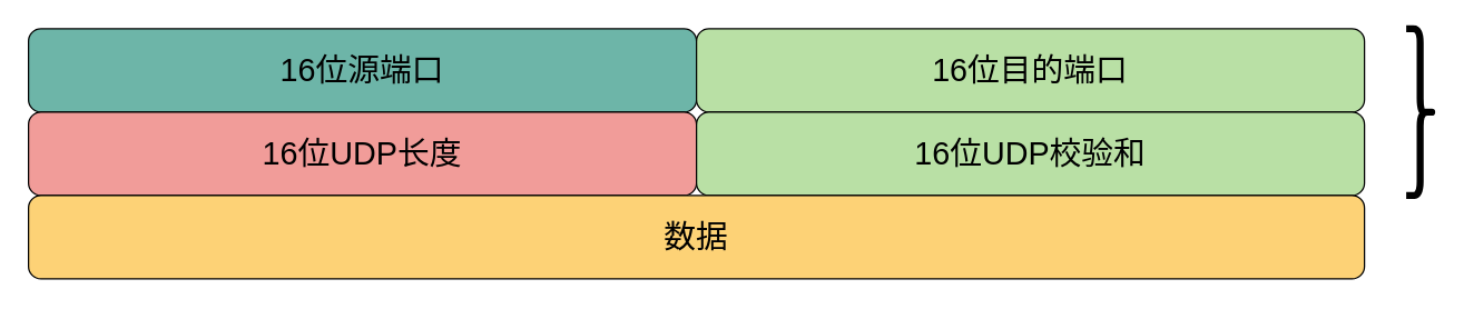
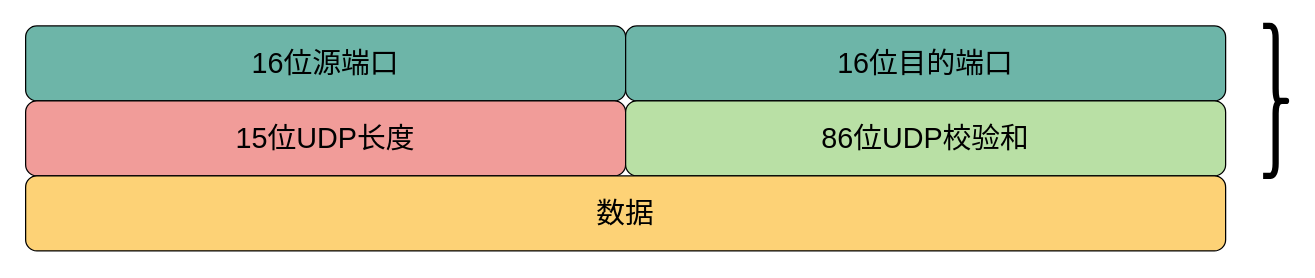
- <mxCell id="3" value="&lt;font style=&quot;font-size: 23px&quot;&gt;16位目的端口&lt;/font&gt;" style="rounded=1;whiteSpace=wrap;html=1;fontSize=23;fillColor=#b9e0a5;" parent="1" vertex="1"><mxGeometry x="500" y="20" width="480" height="60" as="geometry" /></mxCell>
+ <mxCell id="3" value="&lt;font style=&quot;font-size: 23px&quot;&gt;16位目的端口&lt;/font&gt;" style="rounded=1;whiteSpace=wrap;html=1;fontSize=23;fillColor=#6DB5A8;" parent="1" vertex="1"><mxGeometry x="500" y="20" width="480" height="60" as="geometry" /></mxCell>
- <mxCell id="4" value="&lt;font style=&quot;font-size: 23px&quot;&gt;16位UDP长度&lt;/font&gt;" style="rounded=1;whiteSpace=wrap;html=1;fontSize=23;fillColor=#F19C99;" parent="1" vertex="1"><mxGeometry x="20" y="80" width="480" height="60" as="geometry" /></mxCell>
+ <mxCell id="4" value="&lt;font style=&quot;font-size: 23px&quot;&gt;15位UDP长度&lt;/font&gt;" style="rounded=1;whiteSpace=wrap;html=1;fontSize=23;fillColor=#F19C99;" parent="1" vertex="1"><mxGeometry x="20" y="80" width="480" height="60" as="geometry" /></mxCell>
- <mxCell id="5" value="&lt;font style=&quot;font-size: 23px&quot;&gt;16位UDP校验和&lt;/font&gt;" style="rounded=1;whiteSpace=wrap;html=1;fontSize=23;fillColor=#B9E0A5;" parent="1" vertex="1"><mxGeometry x="500" y="80" width="480" height="60" as="geometry" /></mxCell>
+ <mxCell id="5" value="&lt;font style=&quot;font-size: 23px&quot;&gt;86位UDP校验和&lt;/font&gt;" style="rounded=1;whiteSpace=wrap;html=1;fontSize=23;fillColor=#B9E0A5;" parent="1" vertex="1"><mxGeometry x="500" y="80" width="480" height="60" as="geometry" /></mxCell>
